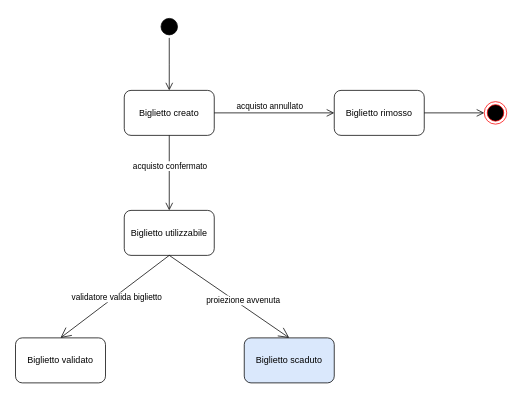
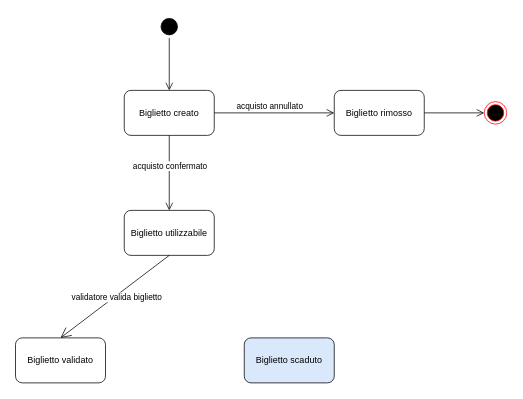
- <mxCell id="9" value="" style="endArrow=open;endFill=1;endSize=12;html=1;rounded=0;exitX=0.5;exitY=1;exitDx=0;exitDy=0;entryX=0.5;entryY=0;entryDx=0;entryDy=0;" parent="1" source="4" target="3" edge="1"><mxGeometry width="160" relative="1" as="geometry"><mxPoint x="265" y="370" as="sourcePoint" /><mxPoint x="145" y="480" as="targetPoint" /></mxGeometry></mxCell>
- <mxCell id="10" value="proiezione avvenuta&amp;nbsp;" style="edgeLabel;html=1;align=center;verticalAlign=middle;resizable=0;points=[];" parent="9" vertex="1" connectable="0"><mxGeometry x="0.026" y="1" relative="1" as="geometry"><mxPoint x="17" y="4" as="offset" /></mxGeometry></mxCell>
